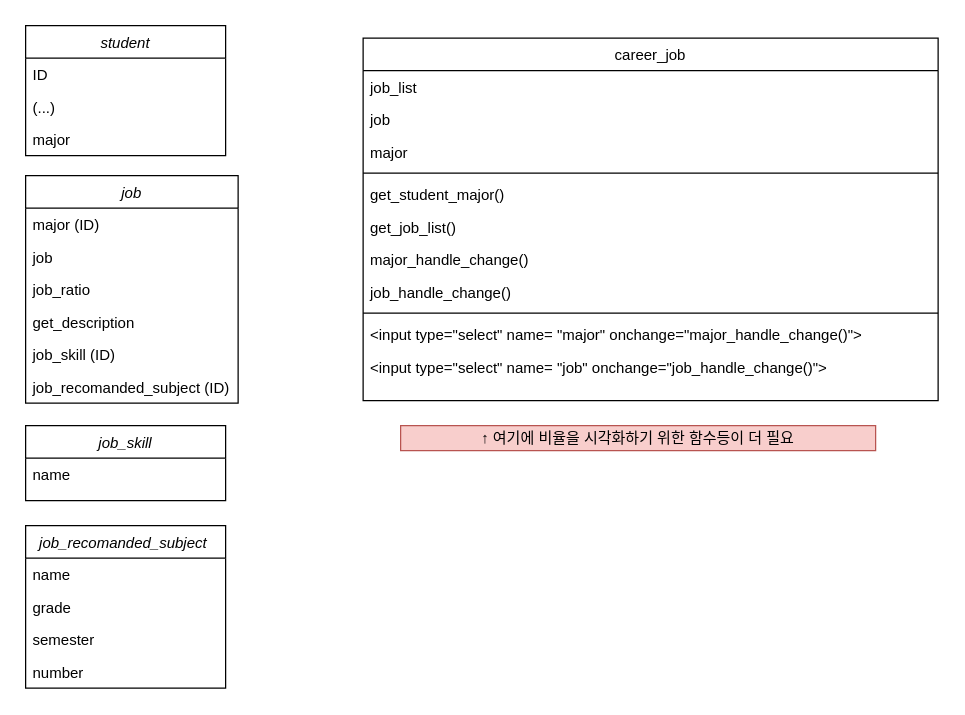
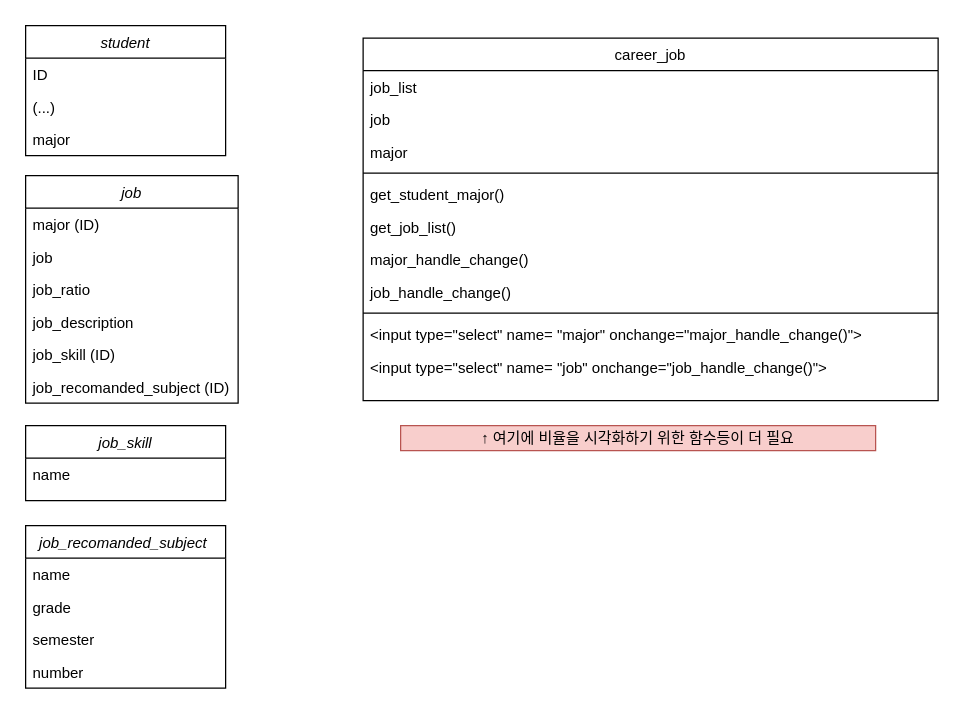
- <mxCell id="18" value="get_description" style="text;align=left;verticalAlign=top;spacingLeft=4;spacingRight=4;overflow=hidden;rotatable=0;points=[[0,0.5],[1,0.5]];portConstraint=eastwest;rounded=0;shadow=0;html=0;" vertex="1" parent="14"><mxGeometry y="104" width="170" height="26" as="geometry" /></mxCell>
+ <mxCell id="18" value="job_description" style="text;align=left;verticalAlign=top;spacingLeft=4;spacingRight=4;overflow=hidden;rotatable=0;points=[[0,0.5],[1,0.5]];portConstraint=eastwest;rounded=0;shadow=0;html=0;" vertex="1" parent="14"><mxGeometry y="104" width="170" height="26" as="geometry" /></mxCell>
